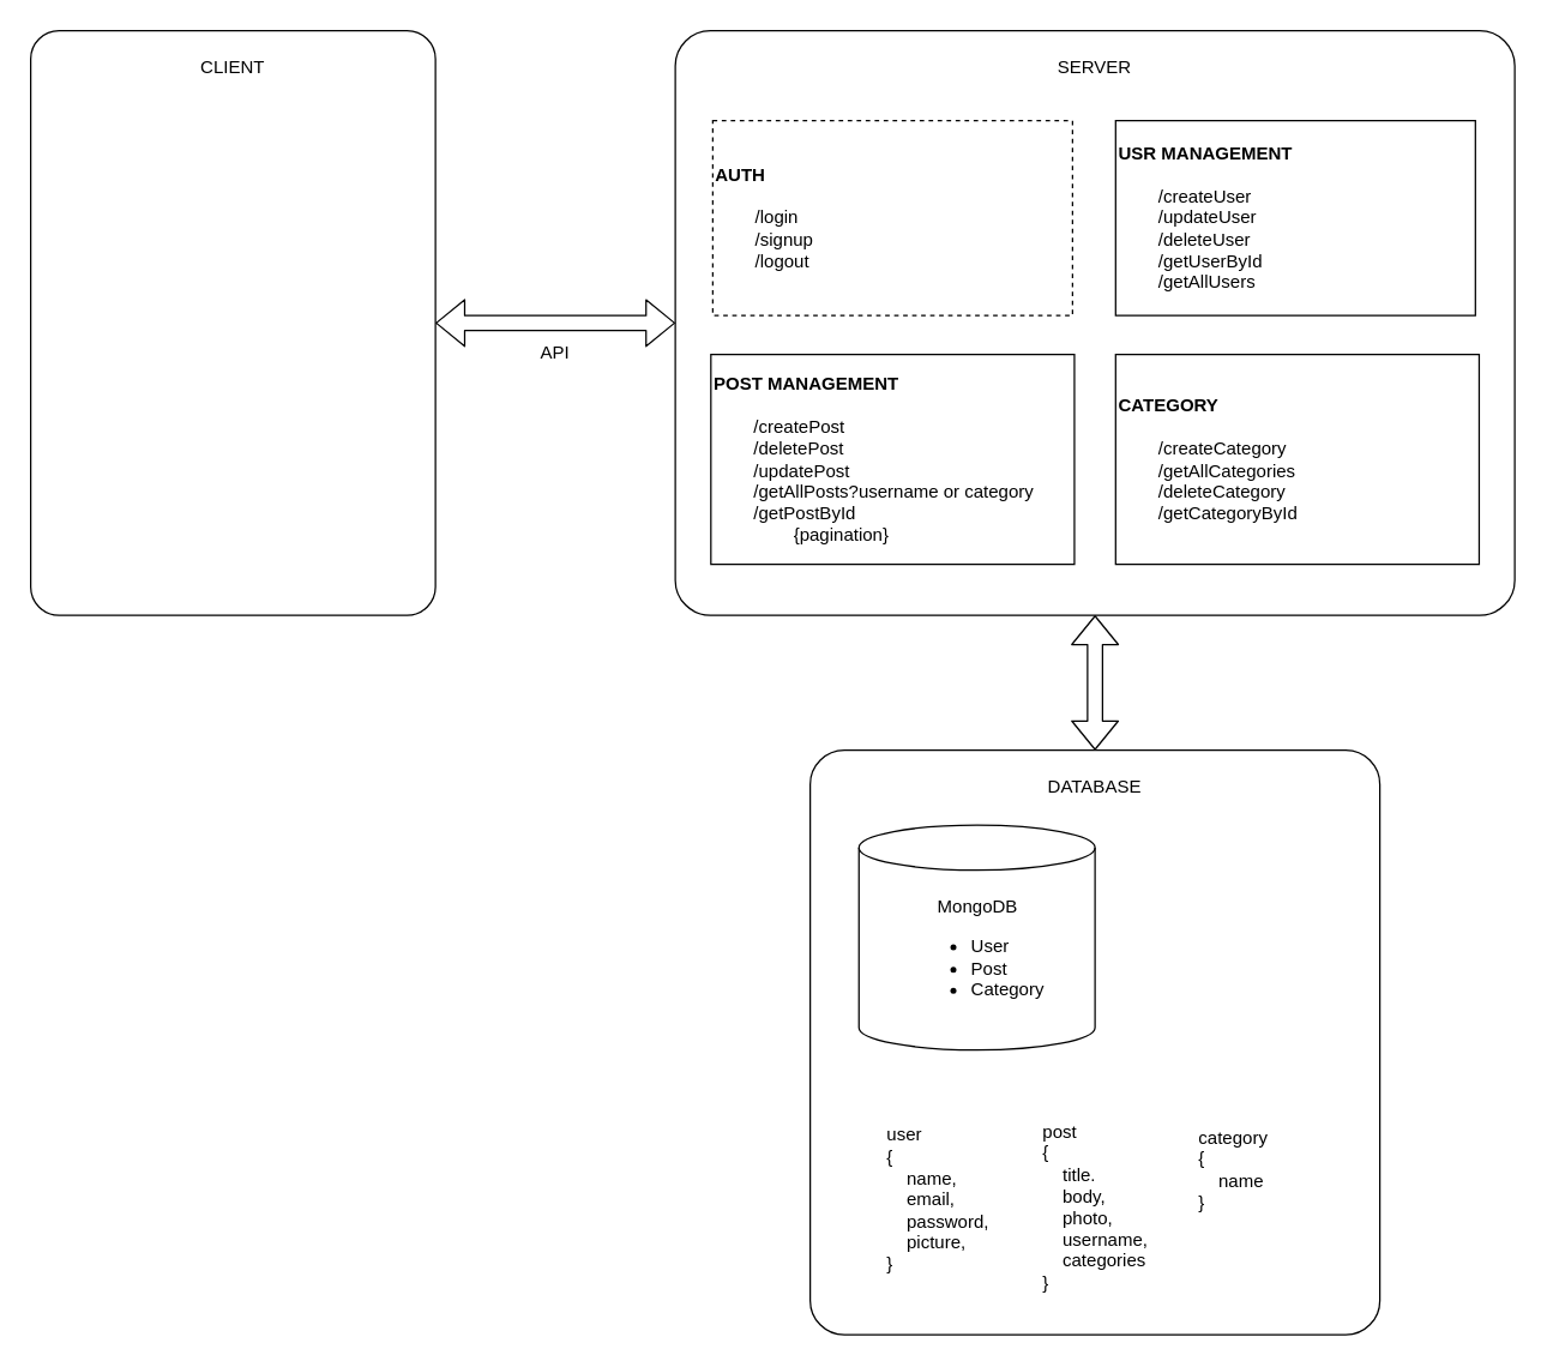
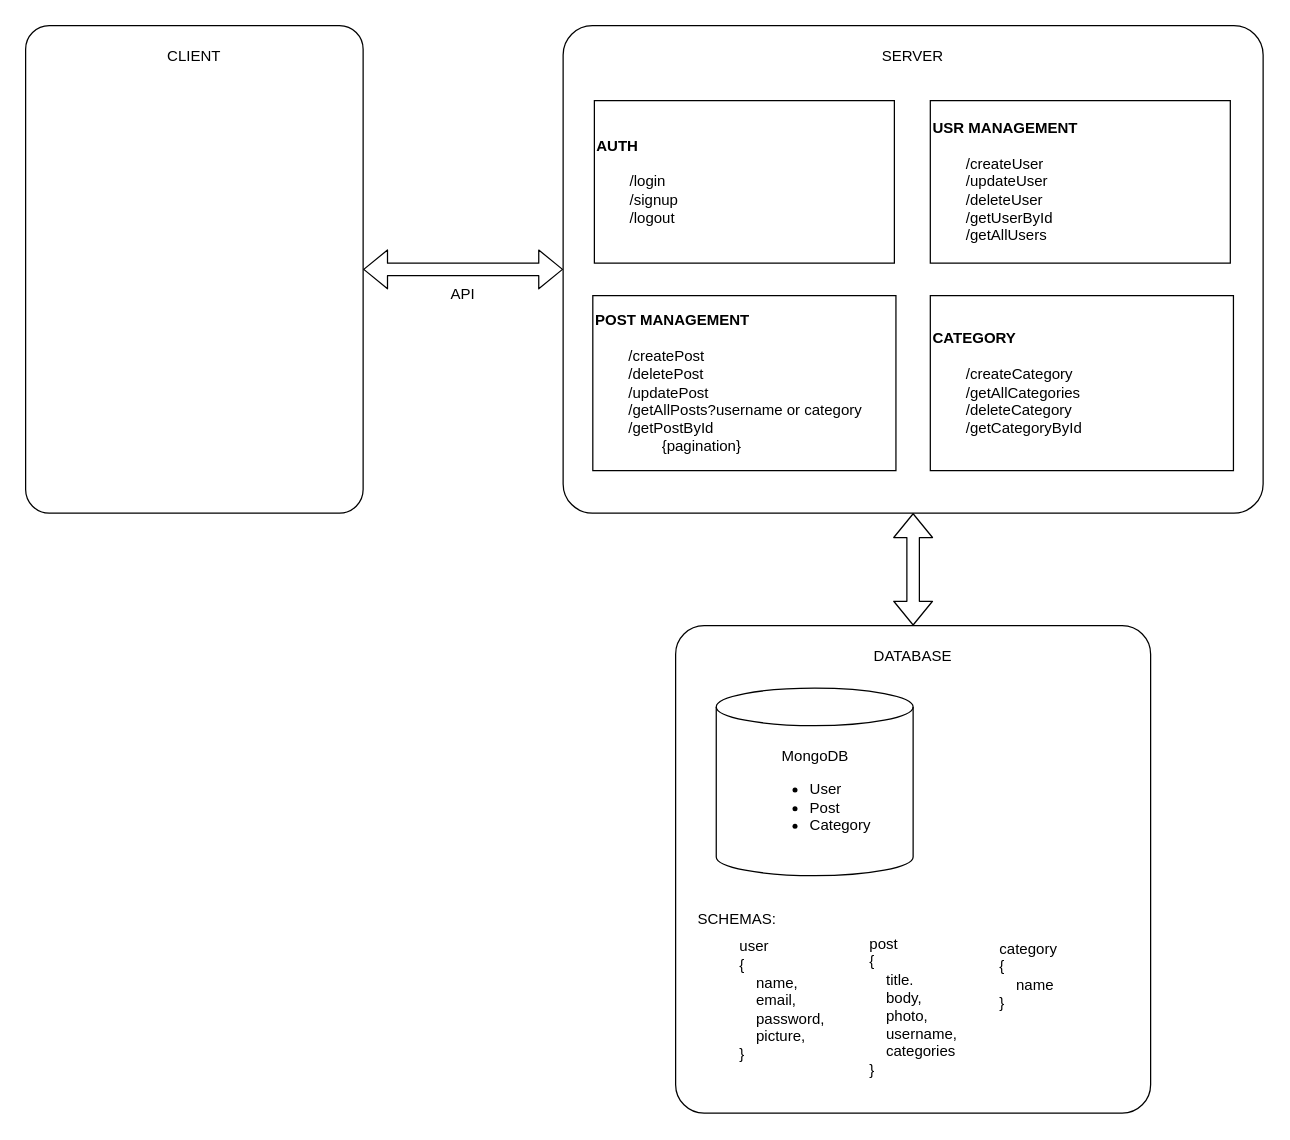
- <mxCell id="13" value="&lt;b&gt;AUTH&lt;/b&gt;&lt;br&gt;&lt;br&gt;&lt;span style=&quot;white-space: pre;&quot;&gt;&#09;&lt;/span&gt;/login&lt;br&gt;&lt;span style=&quot;white-space: pre;&quot;&gt;&#09;&lt;/span&gt;/signup&lt;br&gt;&lt;span style=&quot;white-space: pre;&quot;&gt;&#09;&lt;/span&gt;/logout" style="rounded=0;whiteSpace=wrap;html=1;align=left;dashed=1;" parent="1" vertex="1"><mxGeometry x="475" y="80" width="240" height="130" as="geometry" /></mxCell>
+ <mxCell id="13" value="&lt;b&gt;AUTH&lt;/b&gt;&lt;br&gt;&lt;br&gt;&lt;span style=&quot;white-space: pre;&quot;&gt;&#09;&lt;/span&gt;/login&lt;br&gt;&lt;span style=&quot;white-space: pre;&quot;&gt;&#09;&lt;/span&gt;/signup&lt;br&gt;&lt;span style=&quot;white-space: pre;&quot;&gt;&#09;&lt;/span&gt;/logout" style="rounded=0;whiteSpace=wrap;html=1;align=left;" parent="1" vertex="1"><mxGeometry x="475" y="80" width="240" height="130" as="geometry" /></mxCell>
+ <mxCell id="19" value="SCHEMAS:" style="text;html=1;strokeColor=none;fillColor=none;align=left;verticalAlign=middle;whiteSpace=wrap;rounded=0;" vertex="1" parent="1"><mxGeometry x="556.25" y="720" width="77.5" height="30" as="geometry" /></mxCell>
